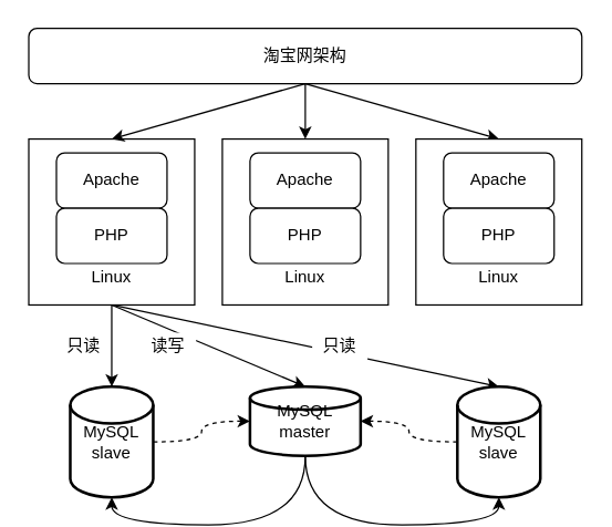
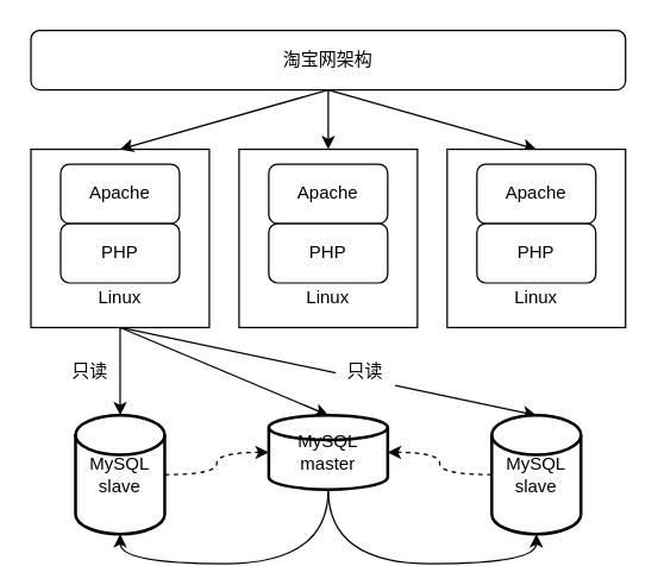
- <mxCell id="29" value="读写" style="text;html=1;strokeColor=none;align=center;verticalAlign=middle;whiteSpace=wrap;rounded=0;fillColor=#ffffff;" vertex="1" parent="1"><mxGeometry x="101" y="240" width="40" height="20" as="geometry" /></mxCell>
